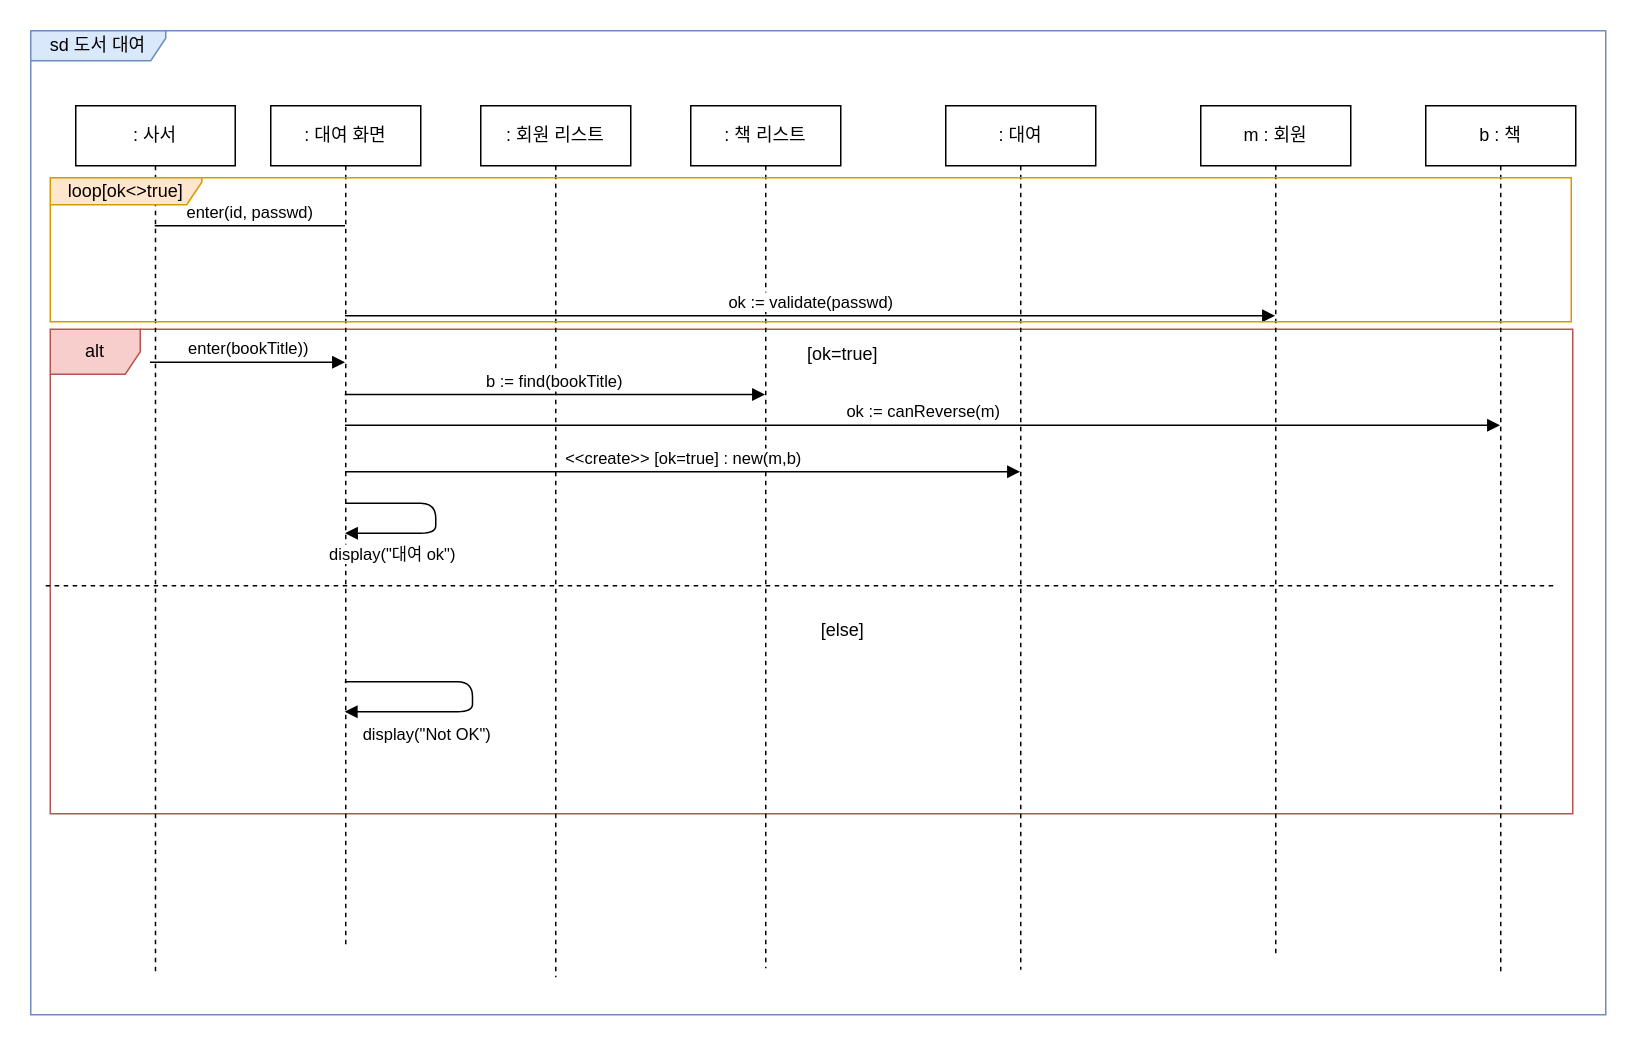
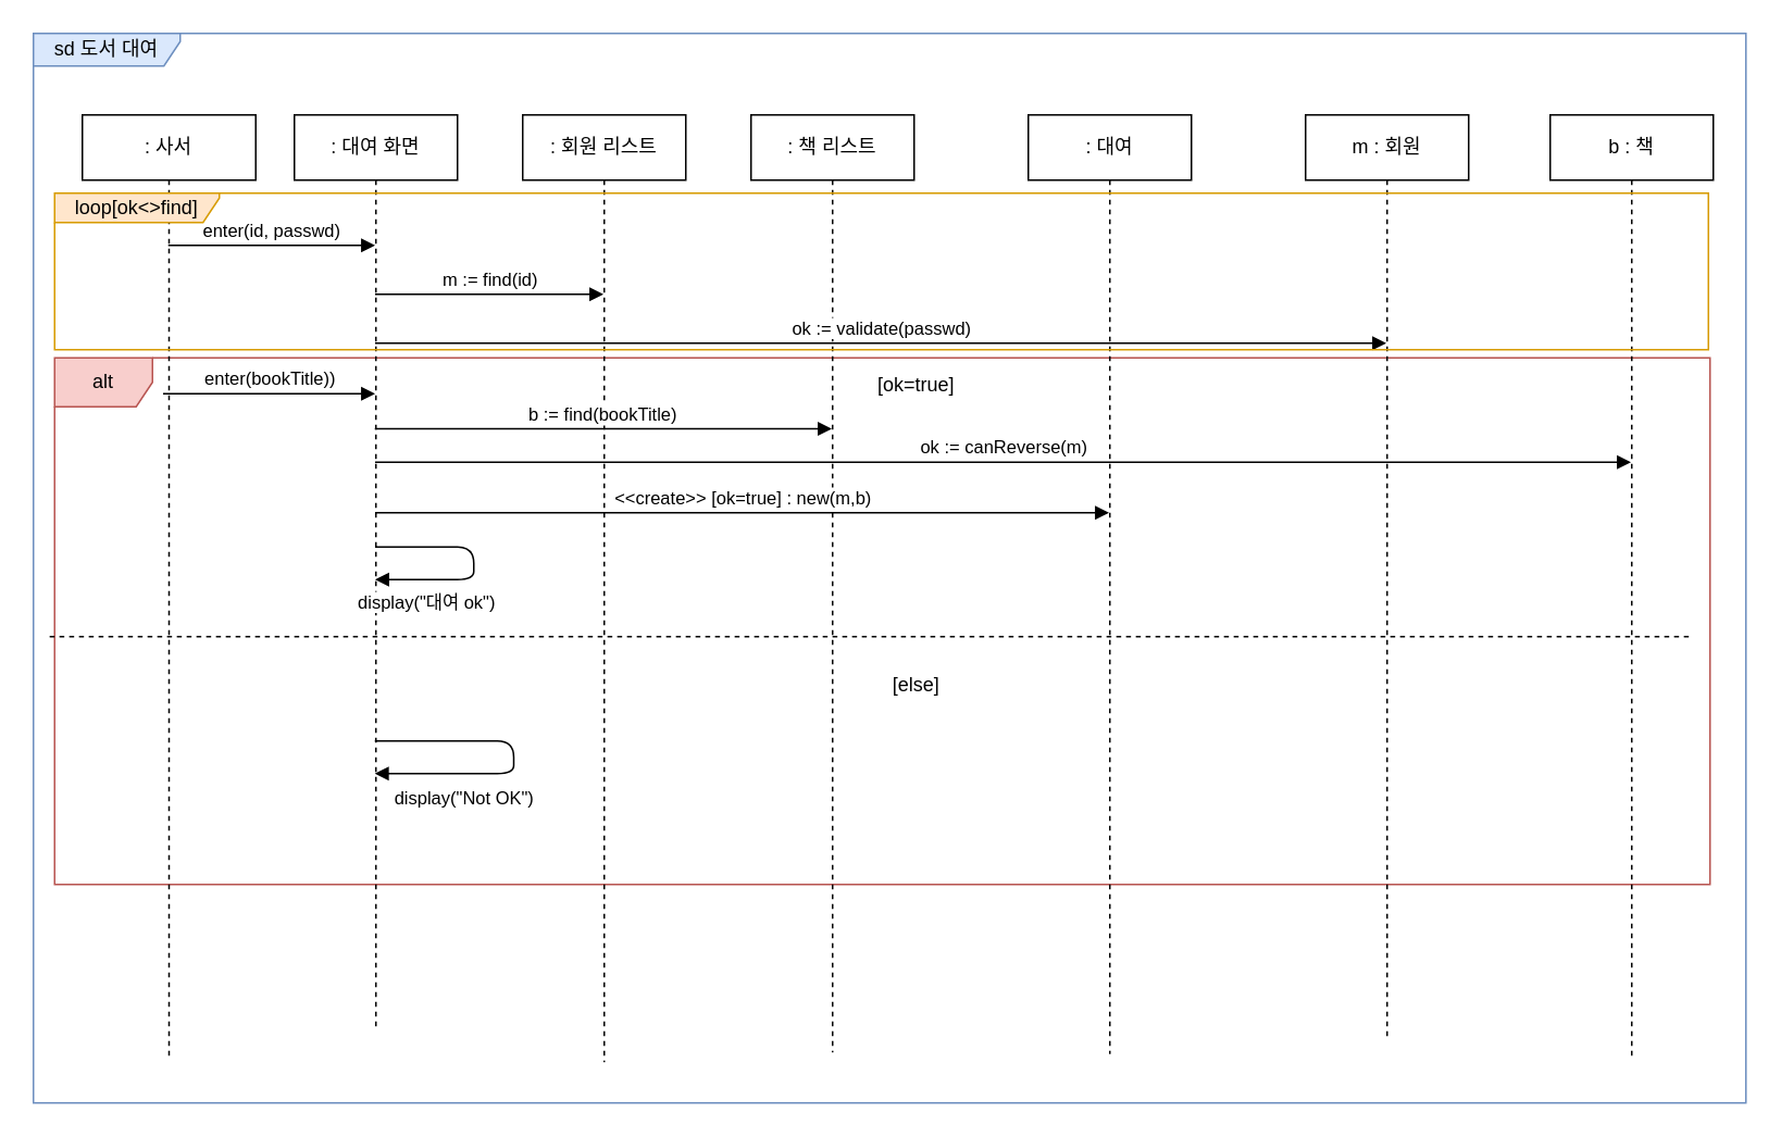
- <mxCell id="23" value="loop[ok&amp;lt;&amp;gt;true]" style="shape=umlFrame;whiteSpace=wrap;html=1;fillColor=#ffe6cc;strokeColor=#d79b00;width=101;height=18;" vertex="1" parent="1"><mxGeometry x="33" y="118" width="1014" height="96" as="geometry" /></mxCell>
+ <mxCell id="23" value="loop[ok&amp;lt;&amp;gt;find]" style="shape=umlFrame;whiteSpace=wrap;html=1;fillColor=#ffe6cc;strokeColor=#d79b00;width=101;height=18;" vertex="1" parent="1"><mxGeometry x="33" y="118" width="1014" height="96" as="geometry" /></mxCell>
- <mxCell id="11" value="enter(id, passwd)" style="html=1;verticalAlign=bottom;endArrow=none;" edge="1" parent="1" source="4" target="5"><mxGeometry width="80" relative="1" as="geometry"><mxPoint x="140" y="160" as="sourcePoint" /><mxPoint x="220" y="160" as="targetPoint" /><Array as="points"><mxPoint x="190" y="150" /></Array></mxGeometry></mxCell>
+ <mxCell id="11" value="enter(id, passwd)" style="html=1;verticalAlign=bottom;endArrow=block;" edge="1" parent="1" source="4" target="5"><mxGeometry width="80" relative="1" as="geometry"><mxPoint x="140" y="160" as="sourcePoint" /><mxPoint x="220" y="160" as="targetPoint" /><Array as="points"><mxPoint x="190" y="150" /></Array></mxGeometry></mxCell>
+ <mxCell id="12" value="m := find(id)" style="html=1;verticalAlign=bottom;endArrow=block;" edge="1" parent="1" source="5" target="6"><mxGeometry width="80" relative="1" as="geometry"><mxPoint x="240" y="180" as="sourcePoint" /><mxPoint x="370" y="180" as="targetPoint" /><Array as="points"><mxPoint x="330.5" y="180" /></Array></mxGeometry></mxCell>
